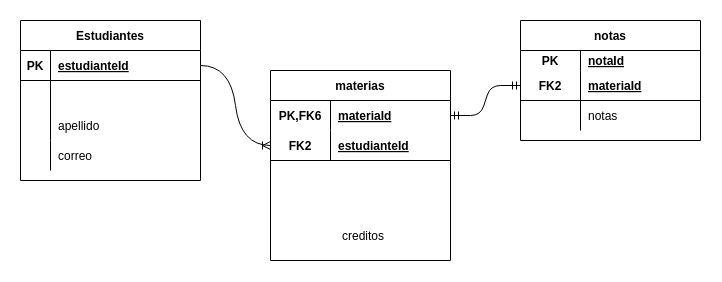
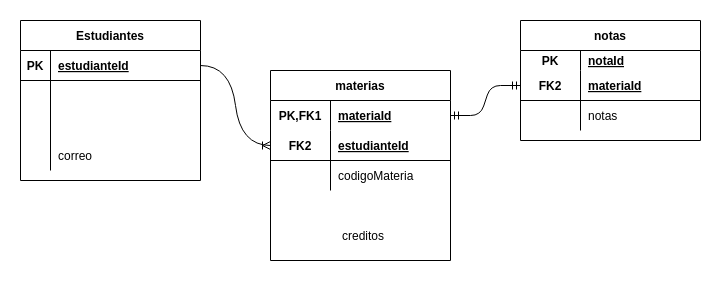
- <mxCell id="16" value="PK,FK6" style="shape=partialRectangle;connectable=0;fillColor=none;top=0;left=0;bottom=0;right=0;fontStyle=1;overflow=hidden;" vertex="1" parent="15"><mxGeometry width="60" height="30" as="geometry" /></mxCell>
+ <mxCell id="16" value="PK,FK1" style="shape=partialRectangle;connectable=0;fillColor=none;top=0;left=0;bottom=0;right=0;fontStyle=1;overflow=hidden;" vertex="1" parent="15"><mxGeometry width="60" height="30" as="geometry" /></mxCell>
- <mxCell id="10" value="apellido" style="shape=partialRectangle;connectable=0;fillColor=none;top=0;left=0;bottom=0;right=0;align=left;spacingLeft=6;overflow=hidden;" vertex="1" parent="8"><mxGeometry x="30" width="150" height="30" as="geometry" /></mxCell>
+ <mxCell id="23" value="codigoMateria" style="shape=partialRectangle;connectable=0;fillColor=none;top=0;left=0;bottom=0;right=0;align=left;spacingLeft=6;overflow=hidden;" vertex="1" parent="21"><mxGeometry x="60" width="120" height="30" as="geometry" /></mxCell>
